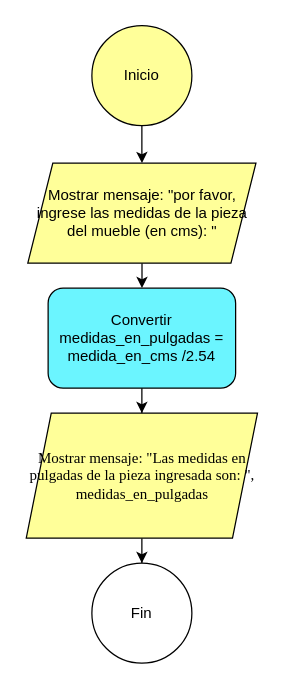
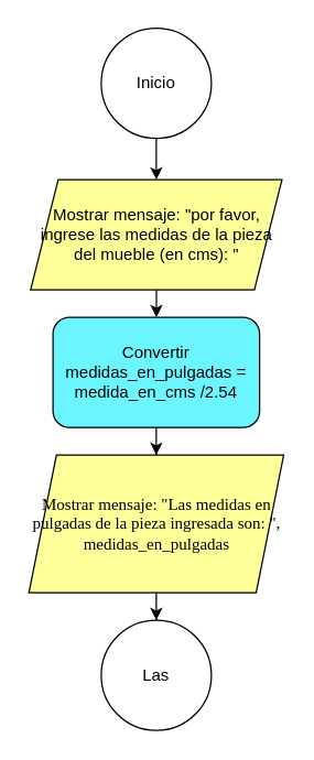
- <mxCell id="3" value="Inicio" style="ellipse;whiteSpace=wrap;html=1;aspect=fixed;fillColor=#ffff99;" vertex="1" parent="1"><mxGeometry x="73" y="20" width="80" height="80" as="geometry" /></mxCell>
+ <mxCell id="3" value="Inicio" style="ellipse;whiteSpace=wrap;html=1;aspect=fixed;fillColor=#FFFFFF;" vertex="1" parent="1"><mxGeometry x="73" y="20" width="80" height="80" as="geometry" /></mxCell>
- <mxCell id="9" value="Fin" style="ellipse;whiteSpace=wrap;html=1;aspect=fixed;fillColor=#FFFFFF;" vertex="1" parent="1"><mxGeometry x="73" y="450" width="80" height="80" as="geometry" /></mxCell>
+ <mxCell id="9" value="Las" style="ellipse;whiteSpace=wrap;html=1;aspect=fixed;fillColor=#FFFFFF;" vertex="1" parent="1"><mxGeometry x="73" y="450" width="80" height="80" as="geometry" /></mxCell>
